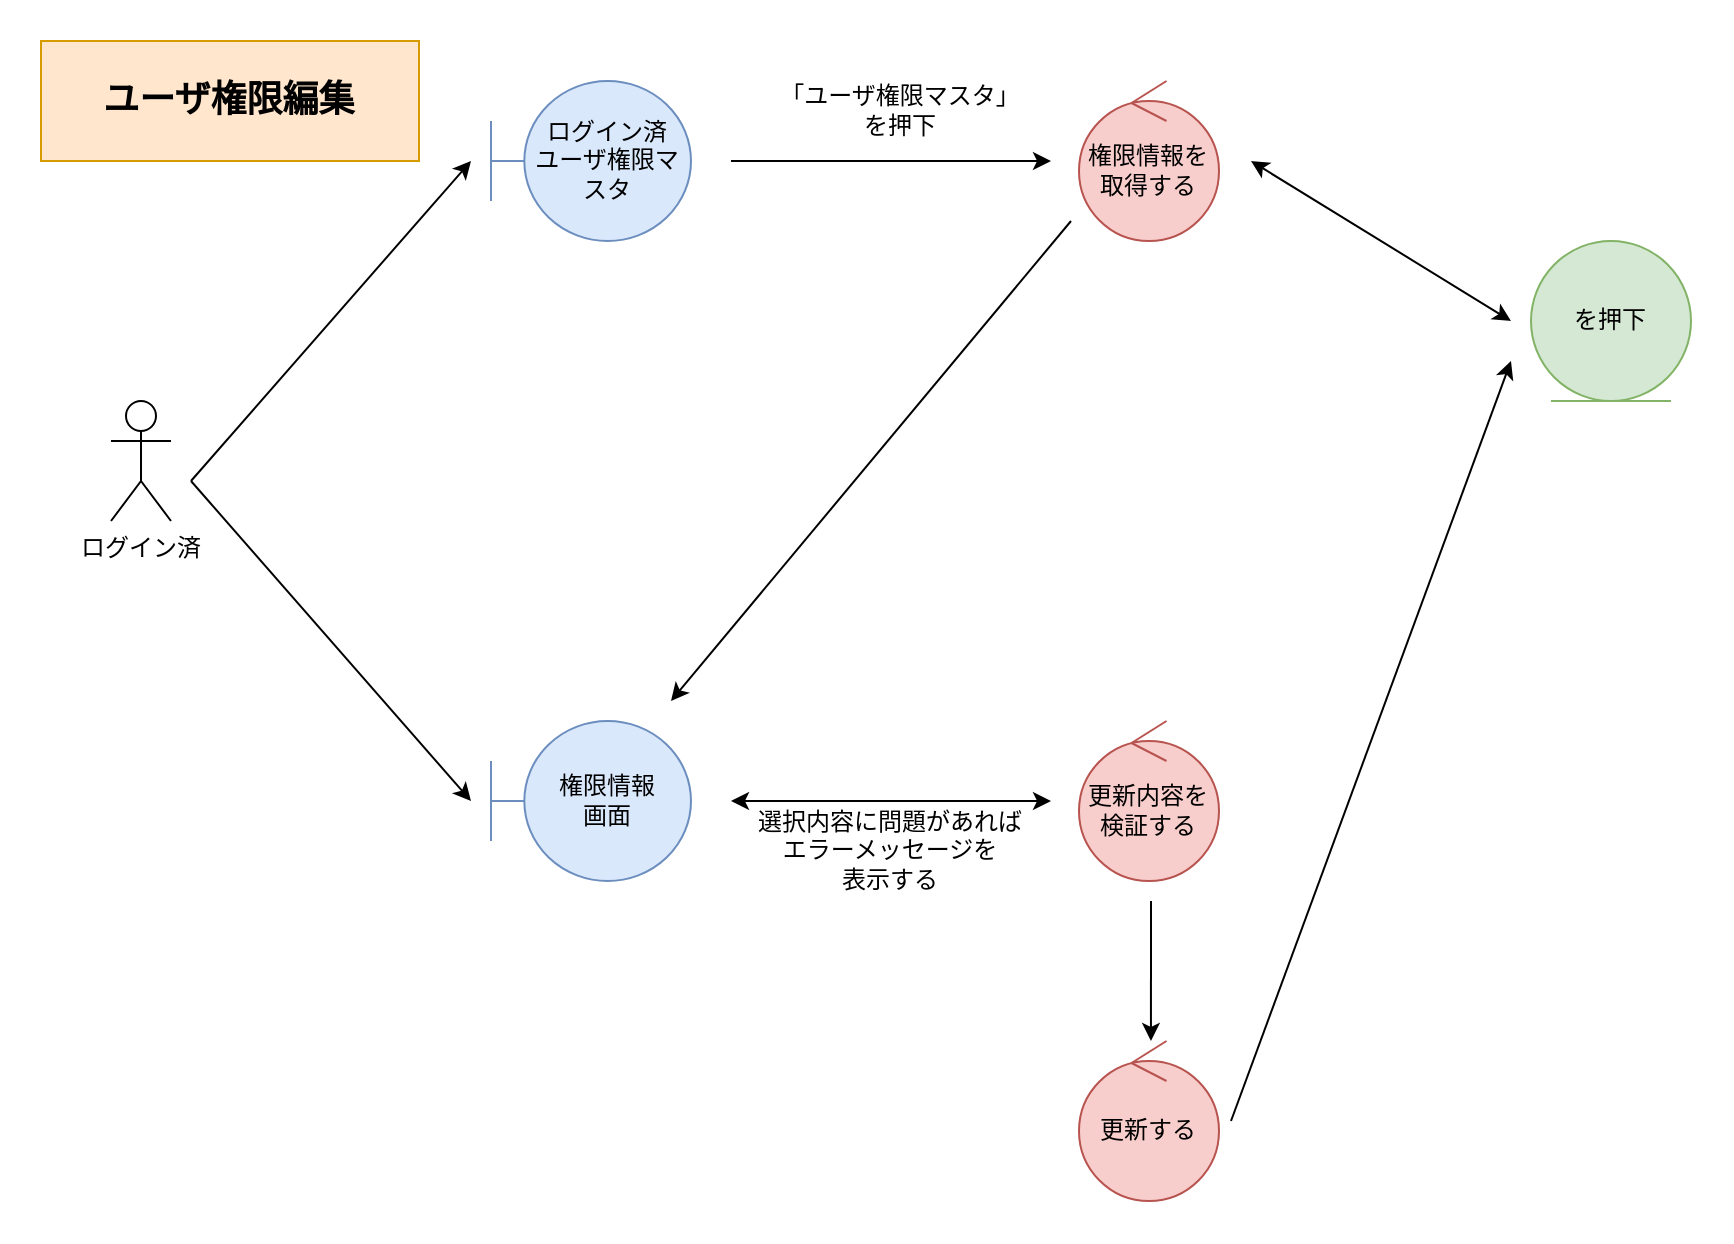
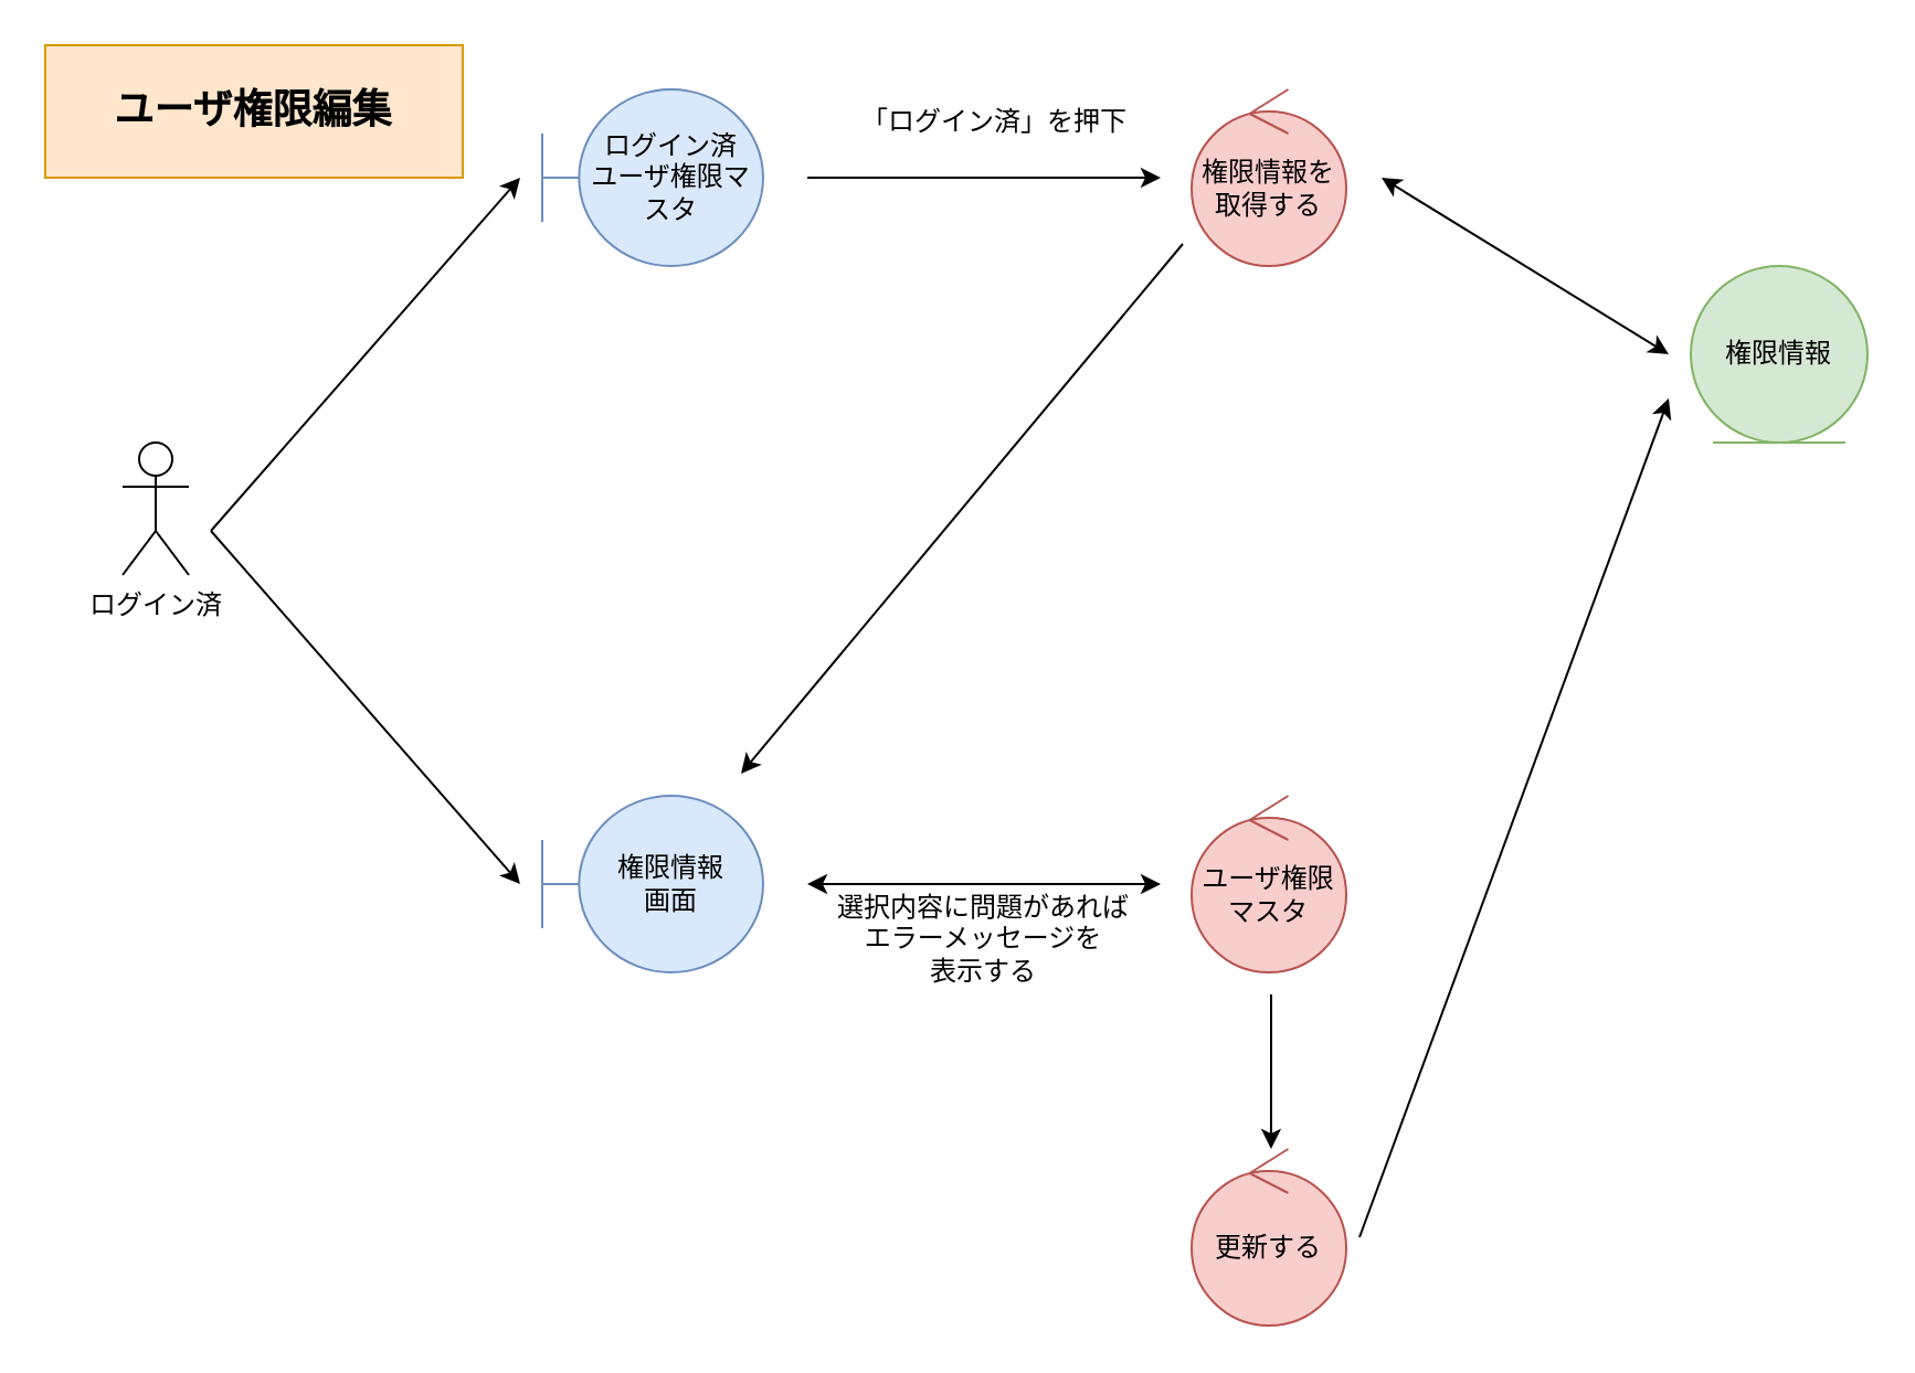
- <mxCell id="6" value="「ユーザ権限マスタ」を押下" style="text;html=1;strokeColor=none;fillColor=none;align=center;verticalAlign=middle;whiteSpace=wrap;rounded=0;" parent="1" vertex="1"><mxGeometry x="385" y="40" width="130" height="30" as="geometry" /></mxCell>
+ <mxCell id="6" value="「ログイン済」を押下" style="text;html=1;strokeColor=none;fillColor=none;align=center;verticalAlign=middle;whiteSpace=wrap;rounded=0;" parent="1" vertex="1"><mxGeometry x="385" y="40" width="130" height="30" as="geometry" /></mxCell>
- <mxCell id="10" value="を押下" style="ellipse;shape=umlEntity;whiteSpace=wrap;html=1;fillColor=#d5e8d4;strokeColor=#82b366;" parent="1" vertex="1"><mxGeometry x="765" y="120" width="80" height="80" as="geometry" /></mxCell>
+ <mxCell id="10" value="権限情報" style="ellipse;shape=umlEntity;whiteSpace=wrap;html=1;fillColor=#d5e8d4;strokeColor=#82b366;" parent="1" vertex="1"><mxGeometry x="765" y="120" width="80" height="80" as="geometry" /></mxCell>
- <mxCell id="13" value="更新内容を検証する" style="ellipse;shape=umlControl;whiteSpace=wrap;html=1;fillColor=#f8cecc;strokeColor=#b85450;" parent="1" vertex="1"><mxGeometry x="539" y="360" width="70" height="80" as="geometry" /></mxCell>
+ <mxCell id="13" value="ユーザ権限マスタ" style="ellipse;shape=umlControl;whiteSpace=wrap;html=1;fillColor=#f8cecc;strokeColor=#b85450;" parent="1" vertex="1"><mxGeometry x="539" y="360" width="70" height="80" as="geometry" /></mxCell>
